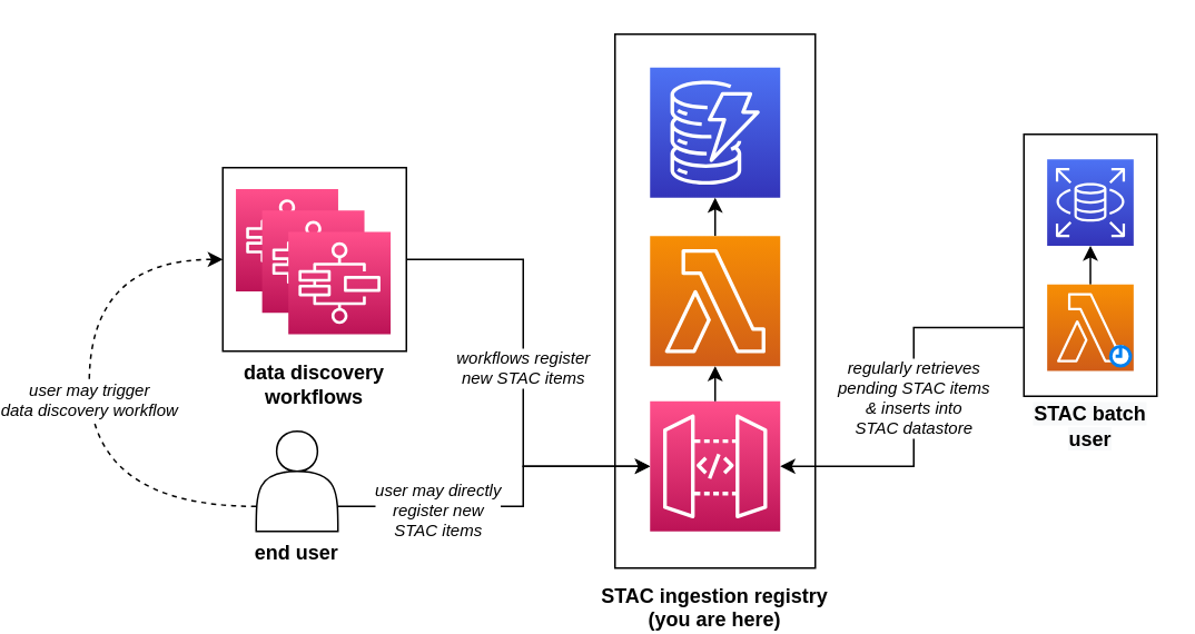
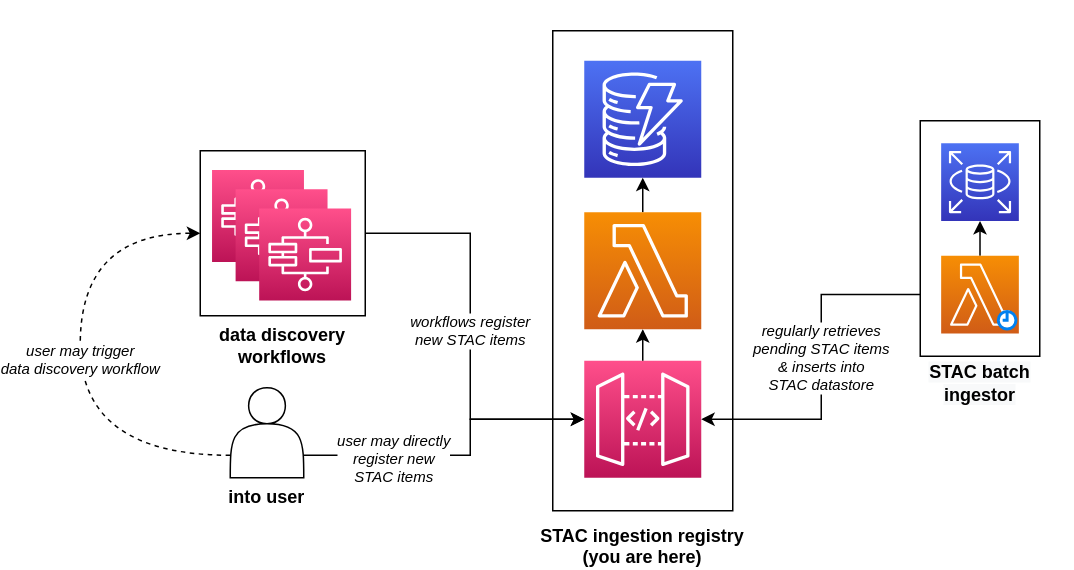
- <mxCell id="21" value="&lt;meta charset=&quot;utf-8&quot;&gt;&lt;span style=&quot;color: rgb(0, 0, 0); font-family: helvetica; font-size: 12px; font-style: normal; font-weight: 700; letter-spacing: normal; text-align: center; text-indent: 0px; text-transform: none; word-spacing: 0px; background-color: rgb(248, 249, 250); display: inline; float: none;&quot;&gt;STAC batch user&lt;/span&gt;" style="rounded=0;whiteSpace=wrap;html=1;fontSize=10;verticalAlign=bottom;spacingBottom=-35;" parent="1" vertex="1"><mxGeometry x="500" y="80" width="79.67" height="157" as="geometry" /></mxCell>
+ <mxCell id="21" value="&lt;meta charset=&quot;utf-8&quot;&gt;&lt;span style=&quot;color: rgb(0, 0, 0); font-family: helvetica; font-size: 12px; font-style: normal; font-weight: 700; letter-spacing: normal; text-align: center; text-indent: 0px; text-transform: none; word-spacing: 0px; background-color: rgb(248, 249, 250); display: inline; float: none;&quot;&gt;STAC batch ingestor&lt;/span&gt;" style="rounded=0;whiteSpace=wrap;html=1;fontSize=10;verticalAlign=bottom;spacingBottom=-35;" parent="1" vertex="1"><mxGeometry x="500" y="80" width="79.67" height="157" as="geometry" /></mxCell>
- <mxCell id="20" value="&lt;b style=&quot;font-size: 12px;&quot;&gt;end user&lt;/b&gt;" style="shape=actor;whiteSpace=wrap;html=1;labelBackgroundColor=none;fontSize=12;verticalAlign=bottom;spacingBottom=-20;spacing=0;" parent="13" vertex="1"><mxGeometry x="20" y="188" width="49" height="60" as="geometry" /></mxCell>
+ <mxCell id="20" value="&lt;b style=&quot;font-size: 12px;&quot;&gt;into user&lt;/b&gt;" style="shape=actor;whiteSpace=wrap;html=1;labelBackgroundColor=none;fontSize=12;verticalAlign=bottom;spacingBottom=-20;spacing=0;" parent="13" vertex="1"><mxGeometry x="20" y="188" width="49" height="60" as="geometry" /></mxCell>
